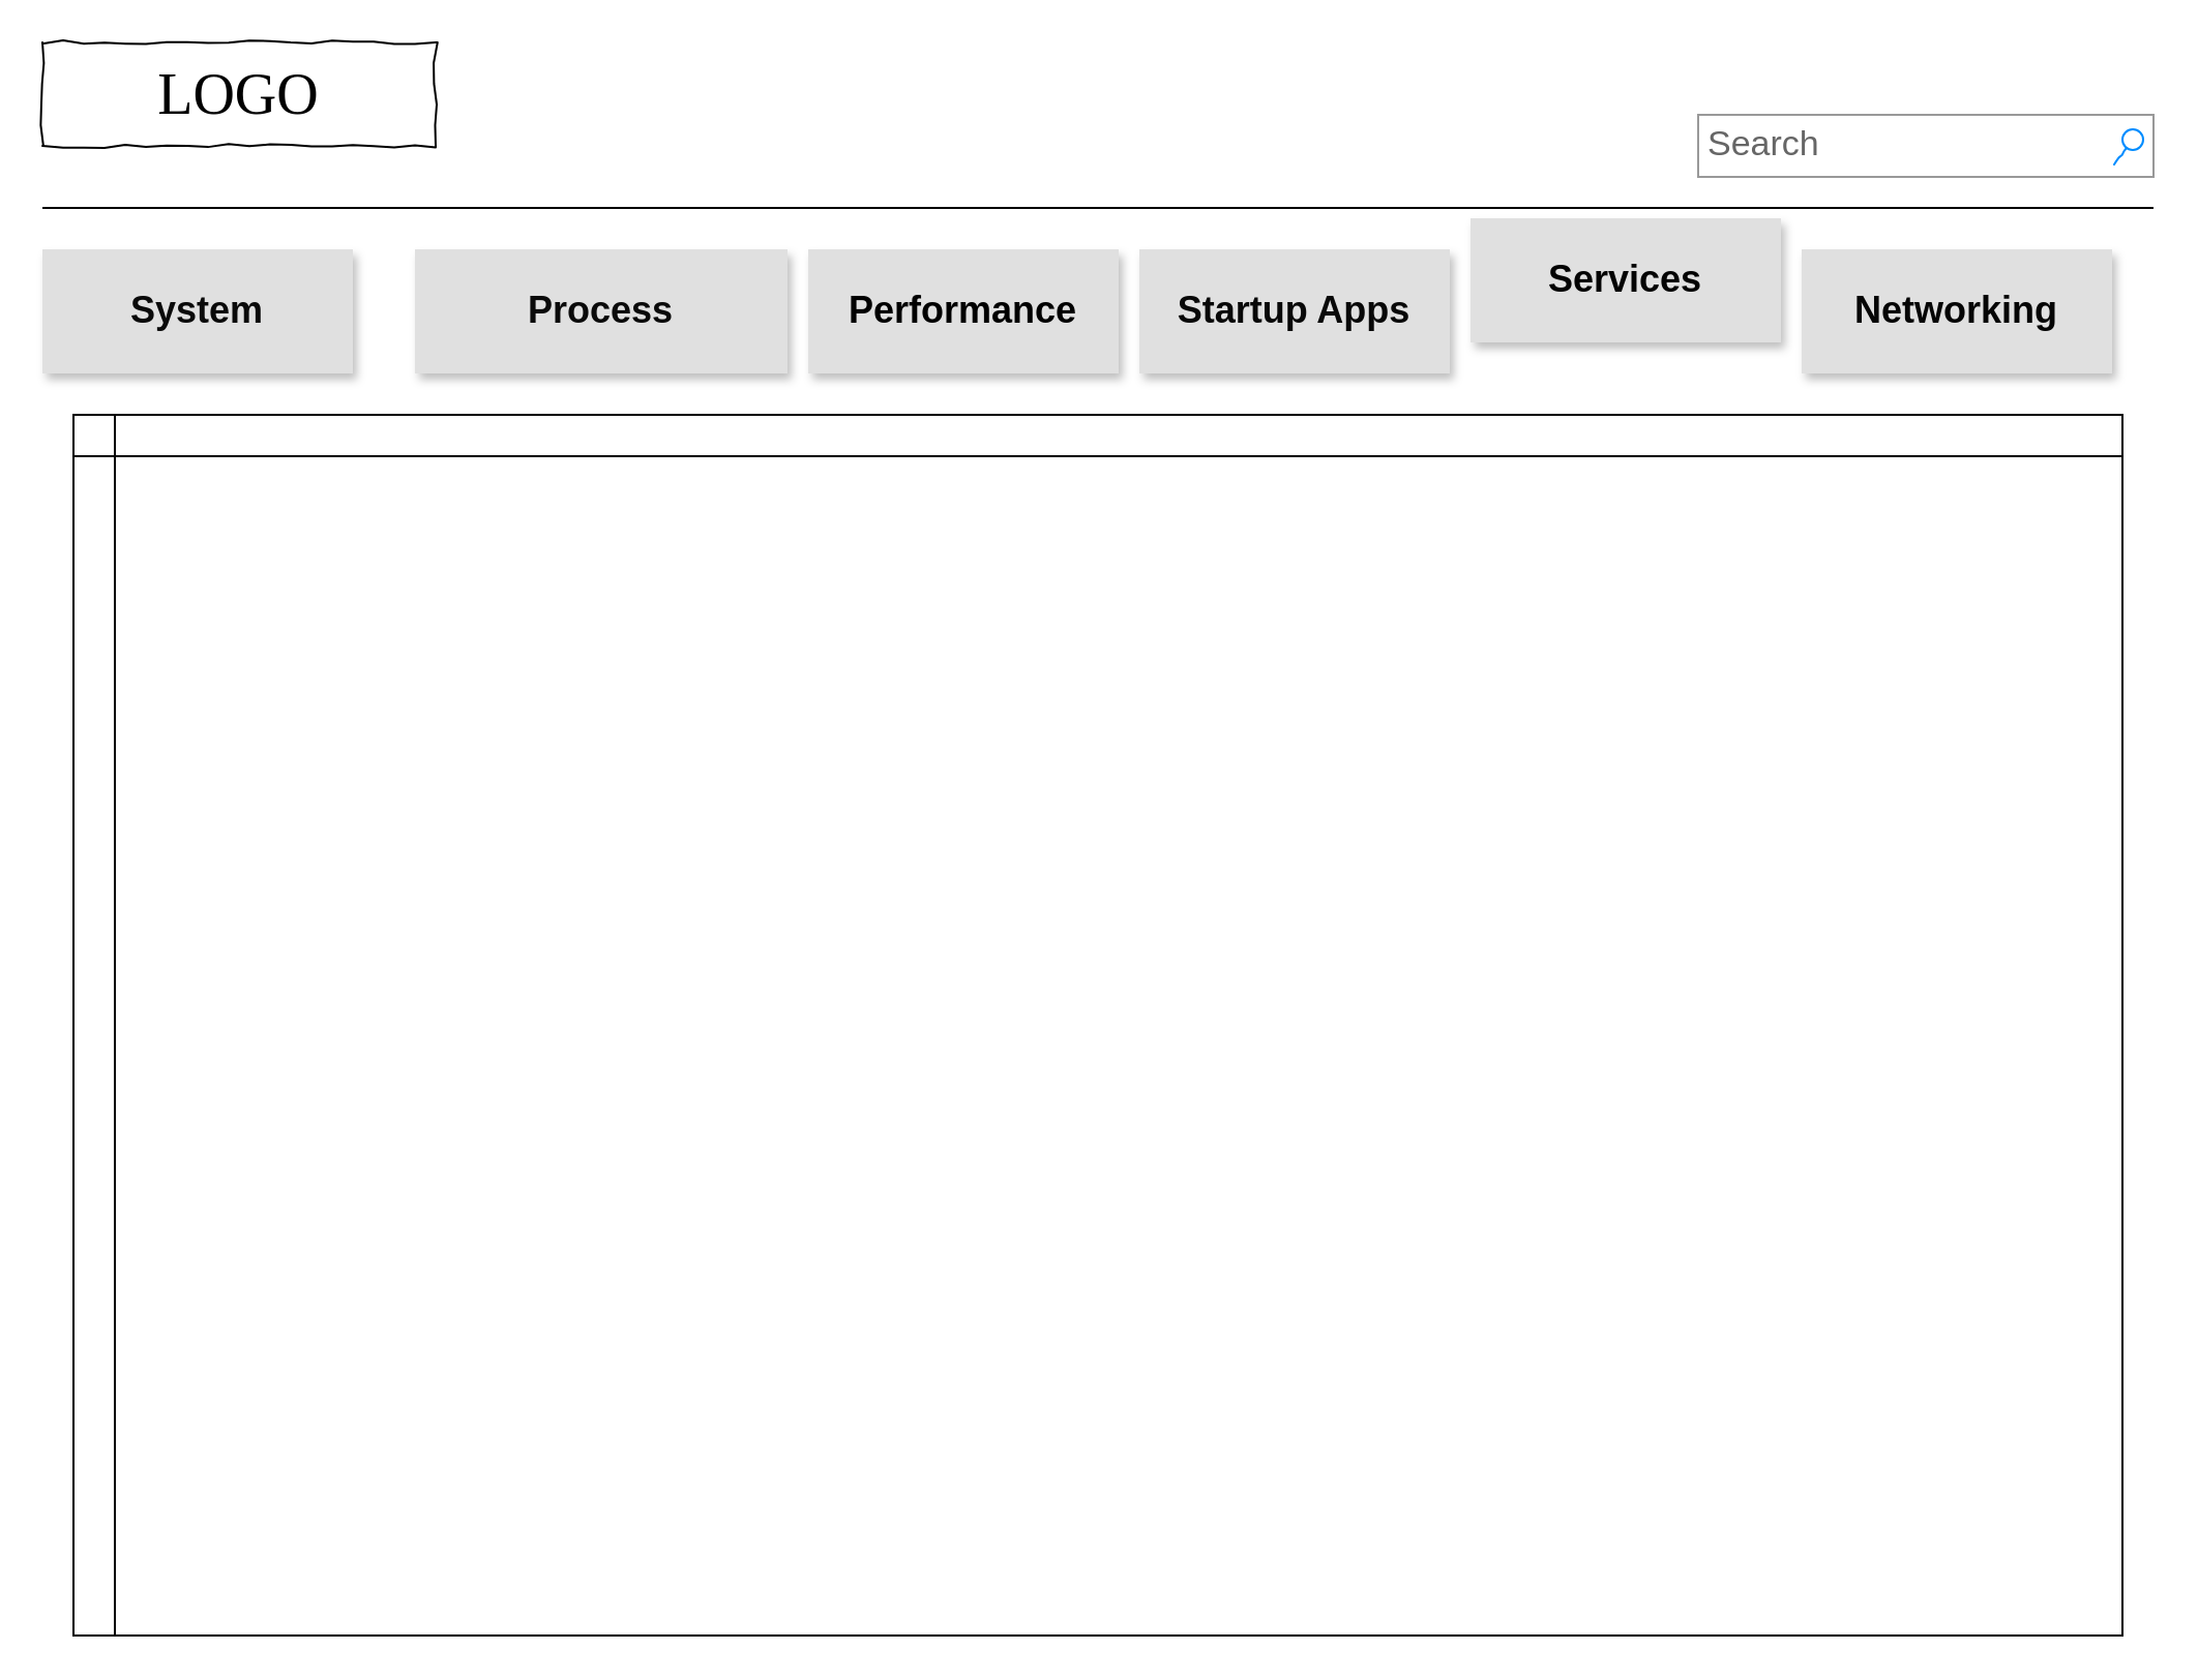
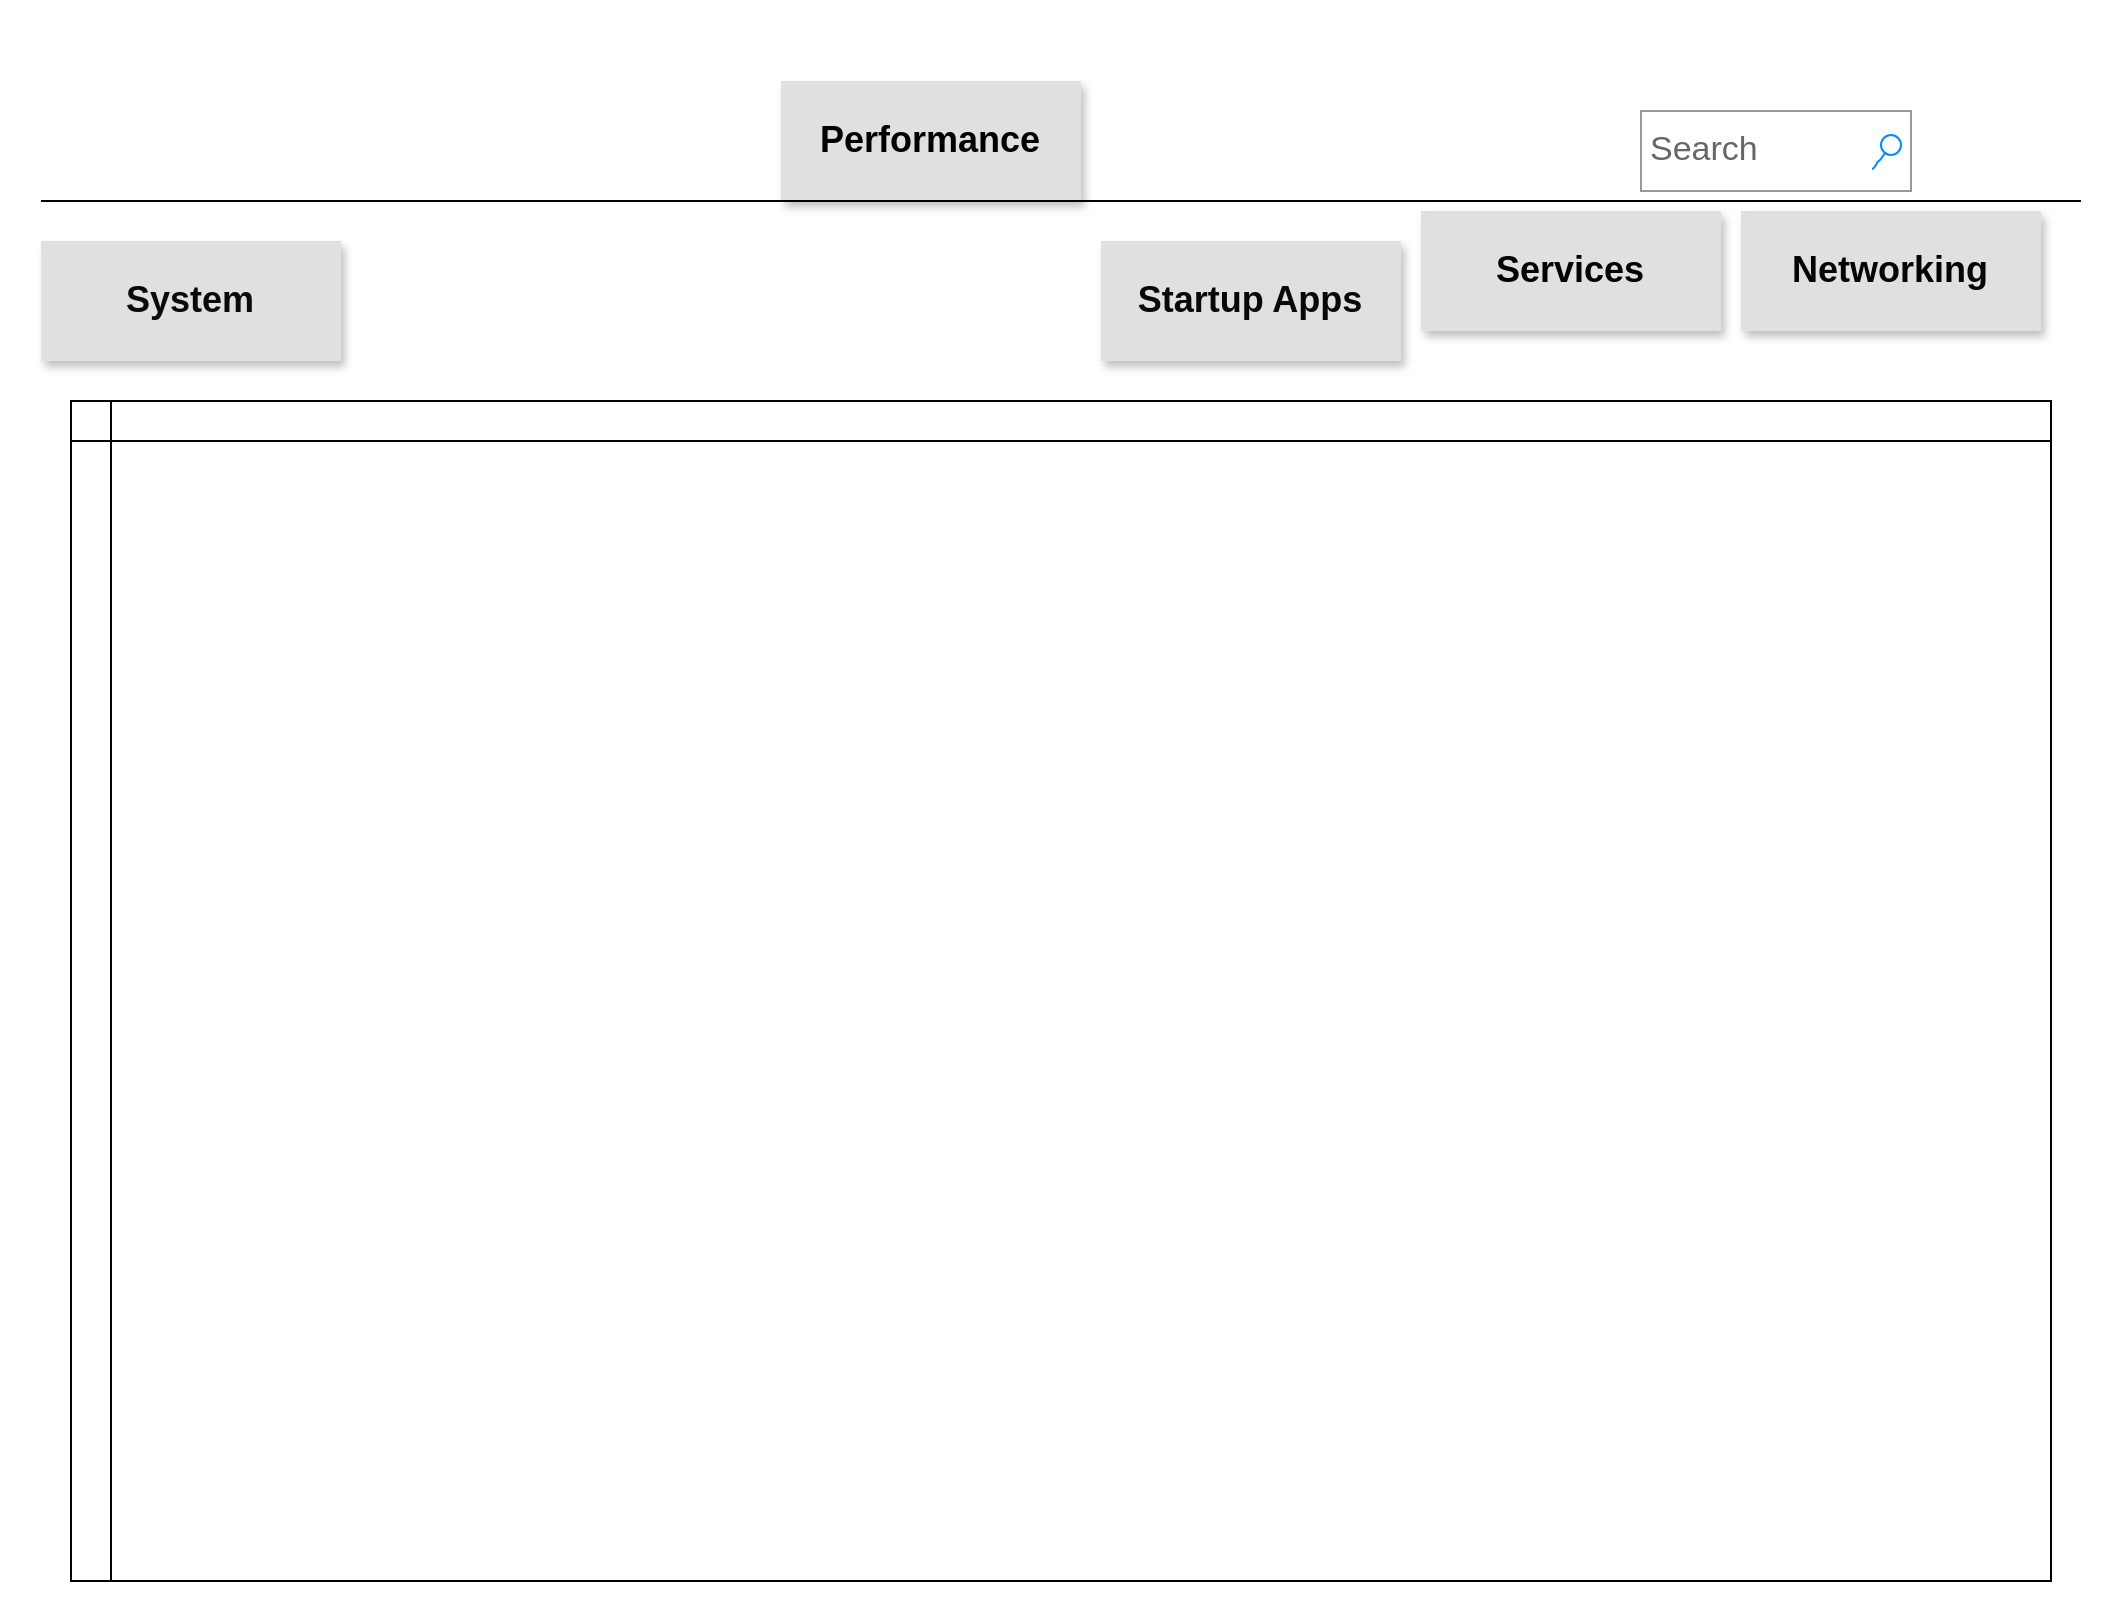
- <mxCell id="2" value="LOGO" style="whiteSpace=wrap;html=1;rounded=0;shadow=0;labelBackgroundColor=none;strokeWidth=1;fontFamily=Verdana;fontSize=28;align=center;comic=1;" parent="1" vertex="1"><mxGeometry x="20" y="20" width="190" height="50" as="geometry" /></mxCell>
- <mxCell id="3" value="Search" style="strokeWidth=1;shadow=0;dashed=0;align=center;html=1;shape=mxgraph.mockup.forms.searchBox;strokeColor=#999999;mainText=;strokeColor2=#008cff;fontColor=#666666;fontSize=17;align=left;spacingLeft=3;rounded=0;labelBackgroundColor=none;comic=1;" parent="1" vertex="1"><mxGeometry x="820" y="55" width="220" height="30" as="geometry" /></mxCell>
+ <mxCell id="3" value="Search" style="strokeWidth=1;shadow=0;dashed=0;align=center;html=1;shape=mxgraph.mockup.forms.searchBox;strokeColor=#999999;mainText=;strokeColor2=#008cff;fontColor=#666666;fontSize=17;align=left;spacingLeft=3;rounded=0;labelBackgroundColor=none;comic=1;" parent="1" vertex="1"><mxGeometry x="820" y="55" width="135" height="40" as="geometry" /></mxCell>
- <mxCell id="4" value="&lt;font style=&quot;font-size: 18px;&quot; color=&quot;#0a0a0a&quot;&gt;Process&lt;/font&gt;" style="whiteSpace=wrap;html=1;dashed=0;align=center;fontSize=12;shape=rect;fillColor=#e0e0e0;strokeColor=none;fontStyle=1;shadow=1" vertex="1" parent="1"><mxGeometry x="200" y="120" width="180" height="60" as="geometry" /></mxCell>
- <mxCell id="7" value="&lt;font style=&quot;font-size: 18px;&quot; color=&quot;#000000&quot;&gt;Performance&lt;/font&gt;" style="whiteSpace=wrap;html=1;dashed=0;align=center;fontSize=12;shape=rect;fillColor=#e0e0e0;strokeColor=none;fontStyle=1;shadow=1" vertex="1" parent="1"><mxGeometry x="390" y="120" width="150" height="60" as="geometry" /></mxCell>
+ <mxCell id="7" value="&lt;font style=&quot;font-size: 18px;&quot; color=&quot;#000000&quot;&gt;Performance&lt;/font&gt;" style="whiteSpace=wrap;html=1;dashed=0;align=center;fontSize=12;shape=rect;fillColor=#e0e0e0;strokeColor=none;fontStyle=1;shadow=1" vertex="1" parent="1"><mxGeometry x="390" y="40" width="150" height="60" as="geometry" /></mxCell>
- <mxCell id="8" value="&lt;font color=&quot;#050505&quot; style=&quot;font-size: 18px;&quot;&gt;Networking&lt;/font&gt;" style="whiteSpace=wrap;html=1;dashed=0;align=center;fontSize=12;shape=rect;fillColor=#e0e0e0;strokeColor=none;fontStyle=1;shadow=1" vertex="1" parent="1"><mxGeometry x="870" y="120" width="150" height="60" as="geometry" /></mxCell>
+ <mxCell id="8" value="&lt;font color=&quot;#050505&quot; style=&quot;font-size: 18px;&quot;&gt;Networking&lt;/font&gt;" style="whiteSpace=wrap;html=1;dashed=0;align=center;fontSize=12;shape=rect;fillColor=#e0e0e0;strokeColor=none;fontStyle=1;shadow=1" vertex="1" parent="1"><mxGeometry x="870" y="105" width="150" height="60" as="geometry" /></mxCell>
